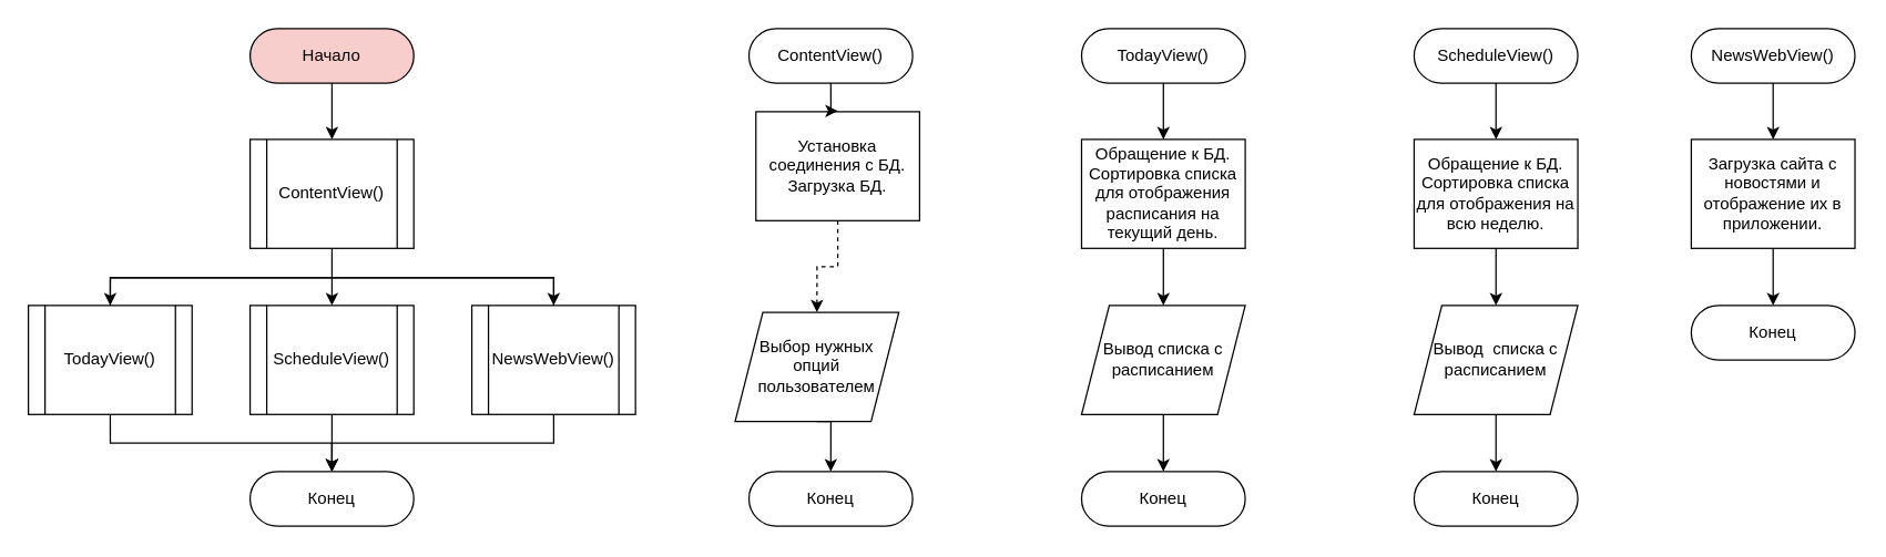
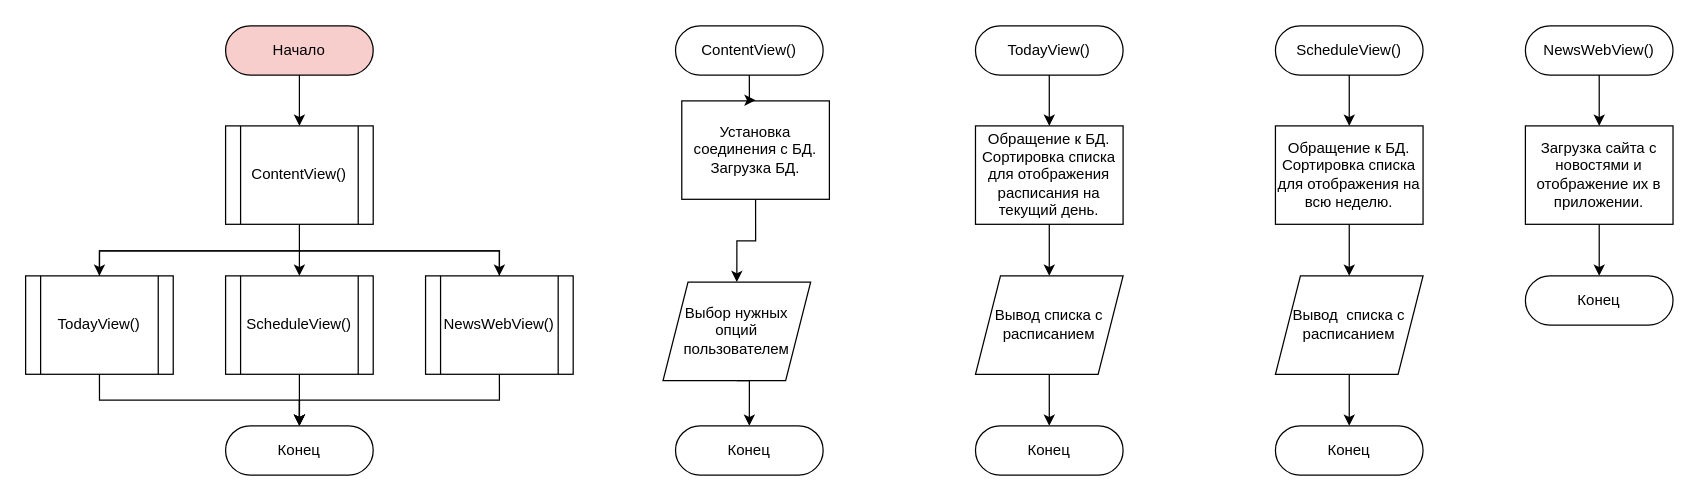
- <mxCell id="14" style="edgeStyle=orthogonalEdgeStyle;rounded=0;orthogonalLoop=1;jettySize=auto;html=1;exitX=0.5;exitY=1;exitDx=0;exitDy=0;entryX=0.5;entryY=0;entryDx=0;entryDy=0;dashed=1;" edge="1" parent="1" source="15" target="13"><mxGeometry relative="1" as="geometry" /></mxCell>
+ <mxCell id="14" style="edgeStyle=orthogonalEdgeStyle;rounded=0;orthogonalLoop=1;jettySize=auto;html=1;exitX=0.5;exitY=1;exitDx=0;exitDy=0;entryX=0.5;entryY=0;entryDx=0;entryDy=0;" edge="1" parent="1" source="15" target="13"><mxGeometry relative="1" as="geometry" /></mxCell>
